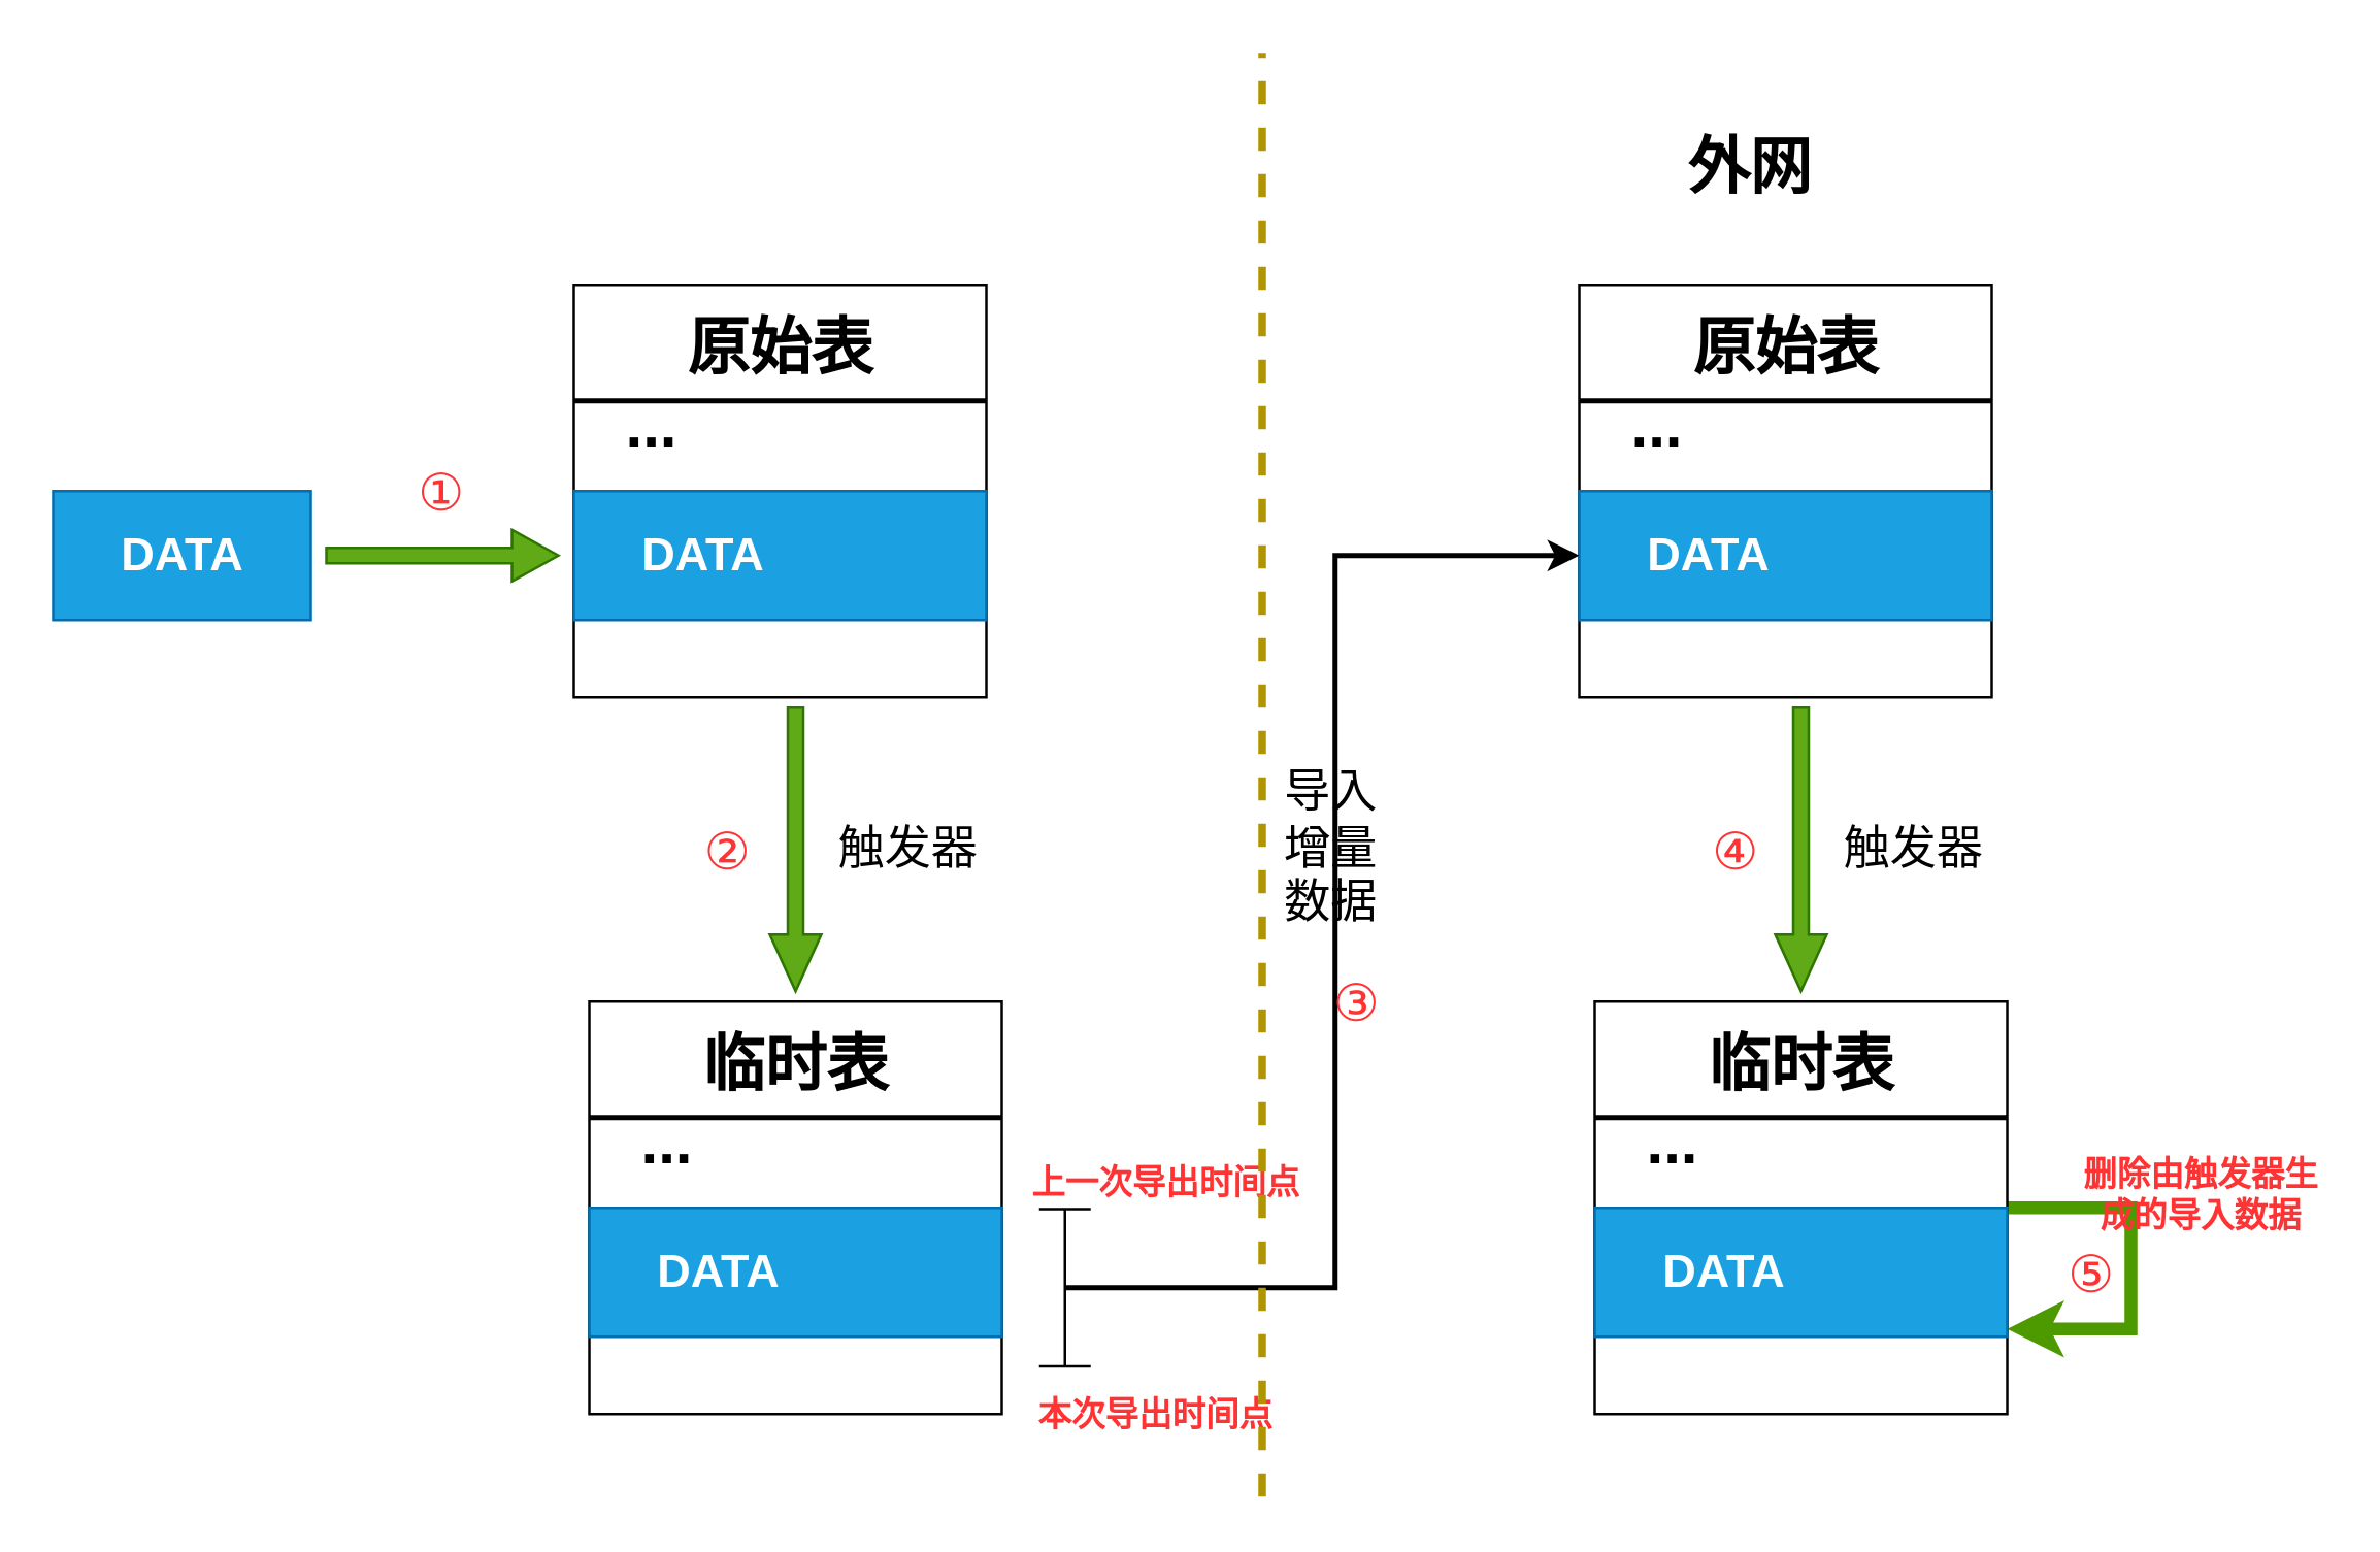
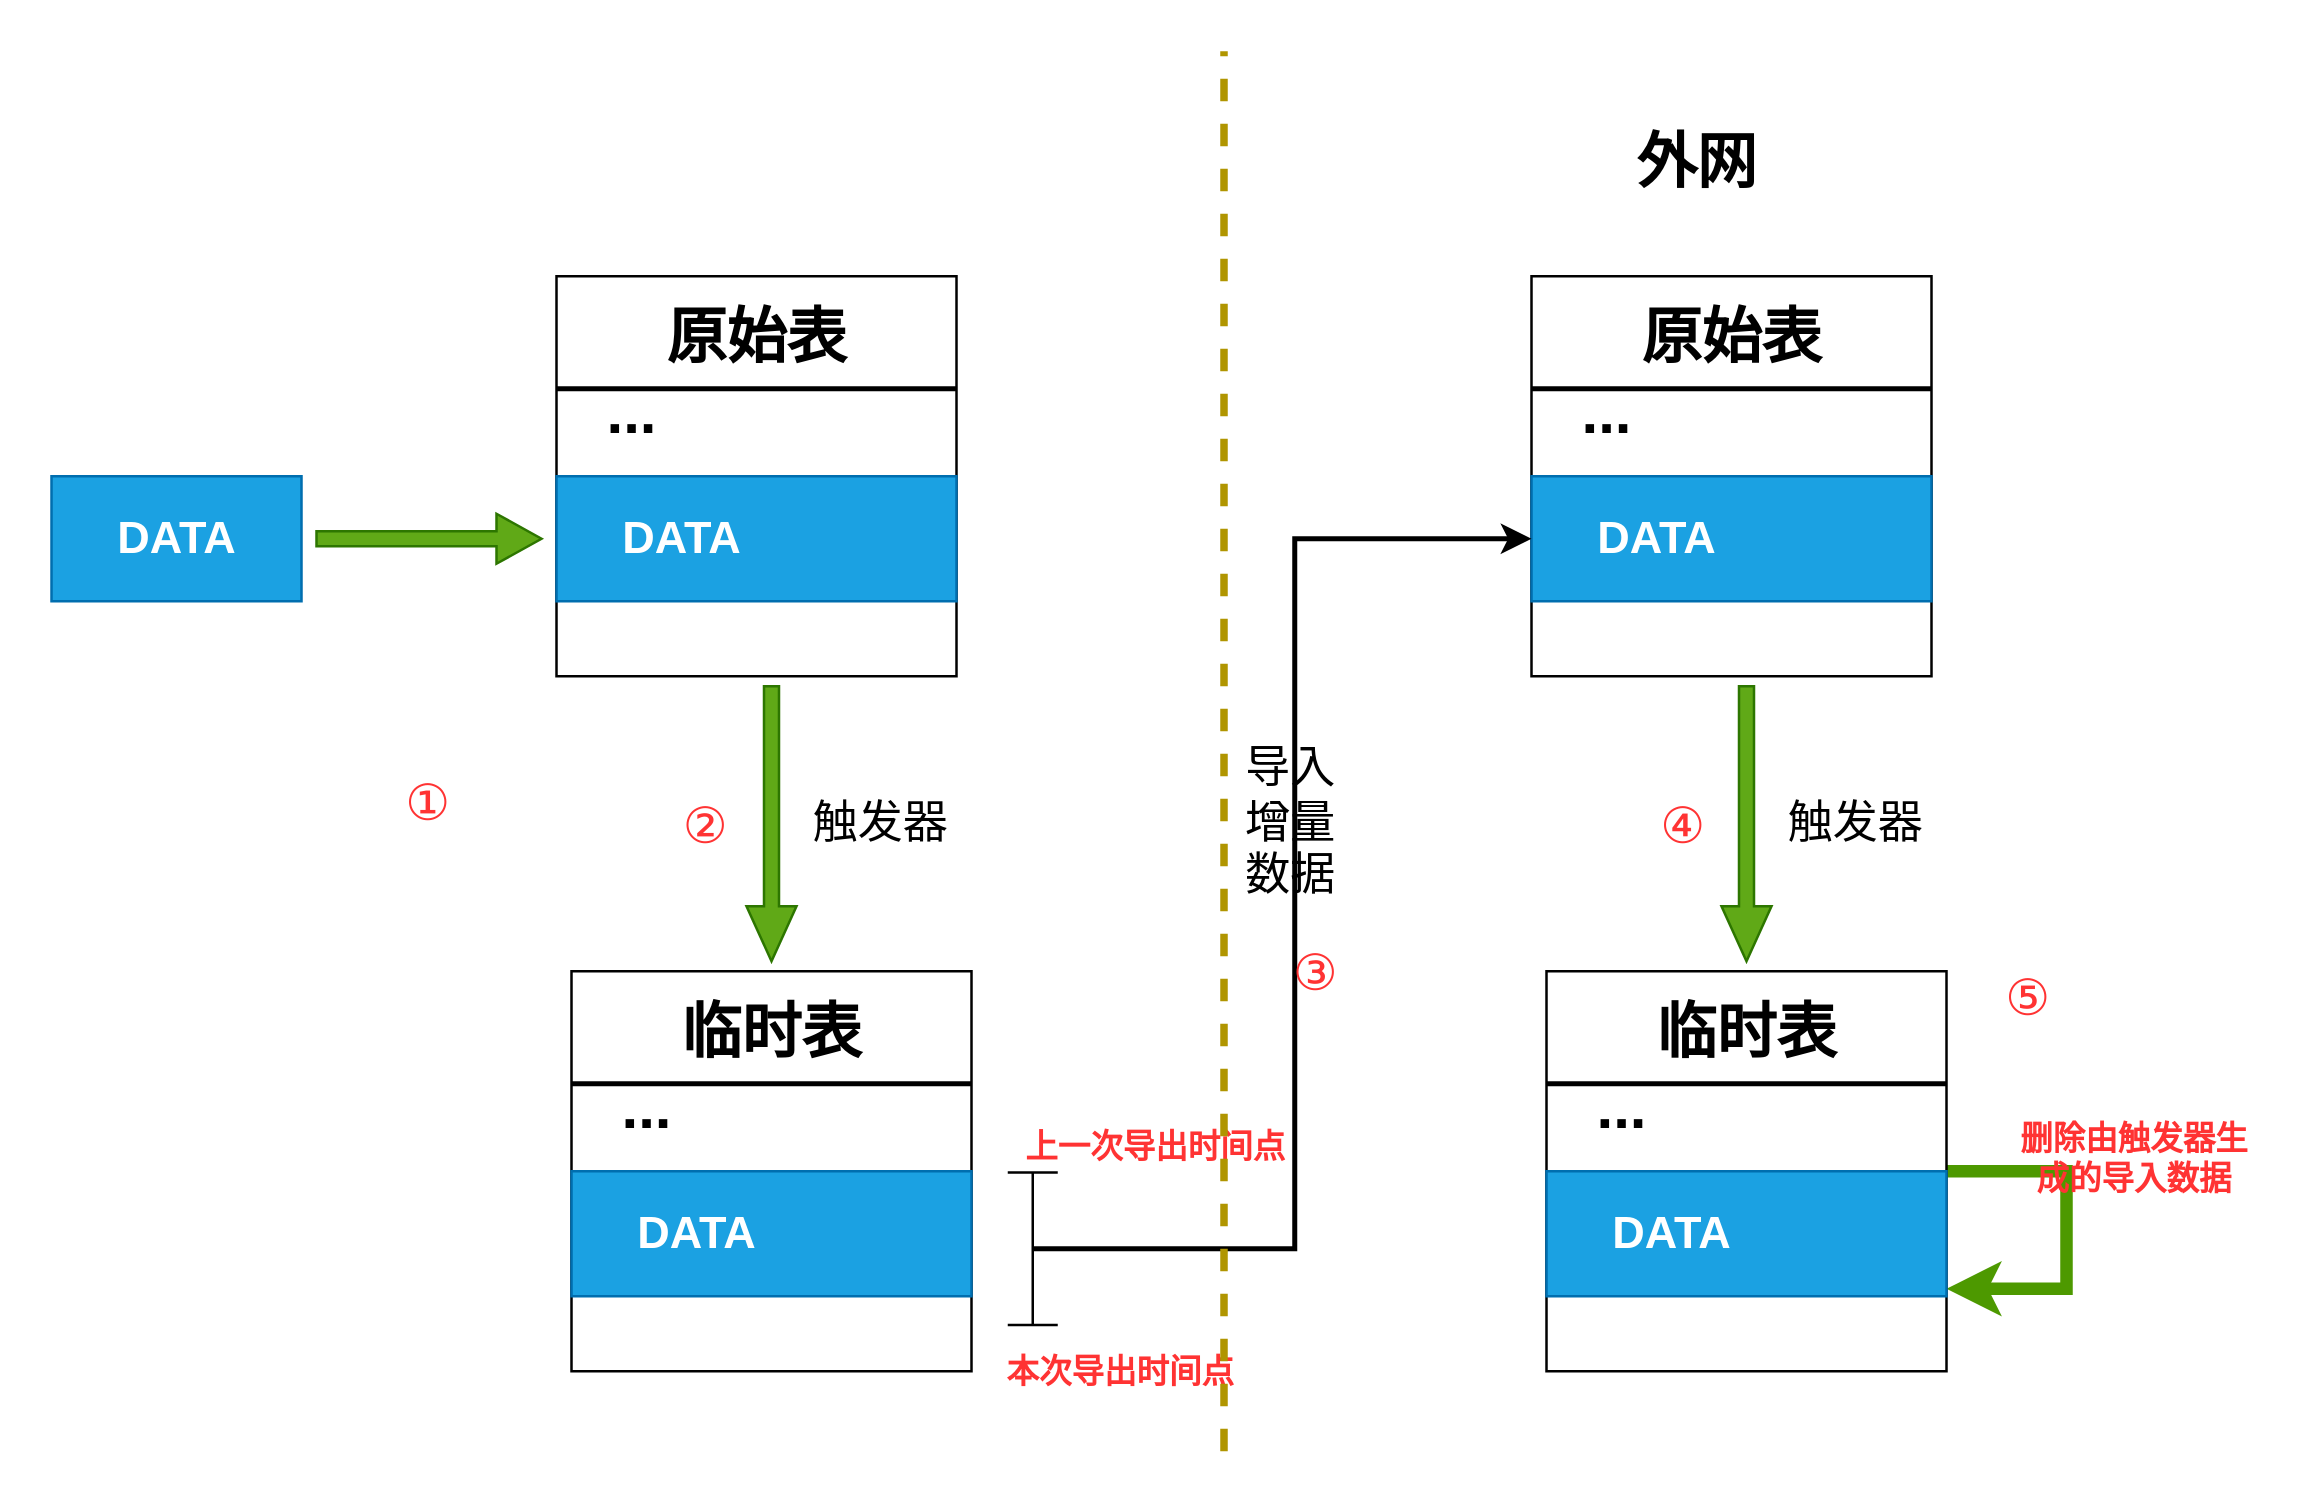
- <mxCell id="42" value="&lt;font style=&quot;font-size: 20px&quot;&gt;①&lt;/font&gt;" style="text;html=1;strokeColor=none;fillColor=none;align=center;verticalAlign=middle;whiteSpace=wrap;rounded=0;labelBackgroundColor=none;fontSize=13;fontColor=#FF3333;" vertex="1" parent="1"><mxGeometry x="151" y="180" width="40" height="20" as="geometry" /></mxCell>
+ <mxCell id="42" value="&lt;font style=&quot;font-size: 20px&quot;&gt;①&lt;/font&gt;" style="text;html=1;strokeColor=none;fillColor=none;align=center;verticalAlign=middle;whiteSpace=wrap;rounded=0;labelBackgroundColor=none;fontSize=13;fontColor=#FF3333;" vertex="1" parent="1"><mxGeometry x="151" y="310" width="40" height="20" as="geometry" /></mxCell>
- <mxCell id="35" value="&lt;font style=&quot;font-size: 13px;&quot;&gt;上一次导出时间点&lt;/font&gt;" style="text;html=1;strokeColor=none;fillColor=none;align=center;verticalAlign=middle;whiteSpace=wrap;rounded=0;labelBackgroundColor=none;fontSize=13;fontColor=#FF3333;fontStyle=1" vertex="1" parent="1"><mxGeometry x="388" y="448" width="128" height="20" as="geometry" /></mxCell>
+ <mxCell id="35" value="&lt;font style=&quot;font-size: 13px;&quot;&gt;上一次导出时间点&lt;/font&gt;" style="text;html=1;strokeColor=none;fillColor=none;align=center;verticalAlign=middle;whiteSpace=wrap;rounded=0;labelBackgroundColor=none;fontSize=13;fontColor=#FF3333;fontStyle=1" vertex="1" parent="1"><mxGeometry x="398" y="448" width="128" height="20" as="geometry" /></mxCell>
- <mxCell id="46" value="&lt;span style=&quot;font-size: 20px&quot;&gt;⑤&lt;/span&gt;" style="text;html=1;strokeColor=none;fillColor=none;align=center;verticalAlign=middle;whiteSpace=wrap;rounded=0;labelBackgroundColor=none;fontSize=13;fontColor=#FF3333;" vertex="1" parent="1"><mxGeometry x="791" y="483" width="40" height="20" as="geometry" /></mxCell>
+ <mxCell id="46" value="&lt;span style=&quot;font-size: 20px&quot;&gt;⑤&lt;/span&gt;" style="text;html=1;strokeColor=none;fillColor=none;align=center;verticalAlign=middle;whiteSpace=wrap;rounded=0;labelBackgroundColor=none;fontSize=13;fontColor=#FF3333;" vertex="1" parent="1"><mxGeometry x="791" y="388" width="40" height="20" as="geometry" /></mxCell>
